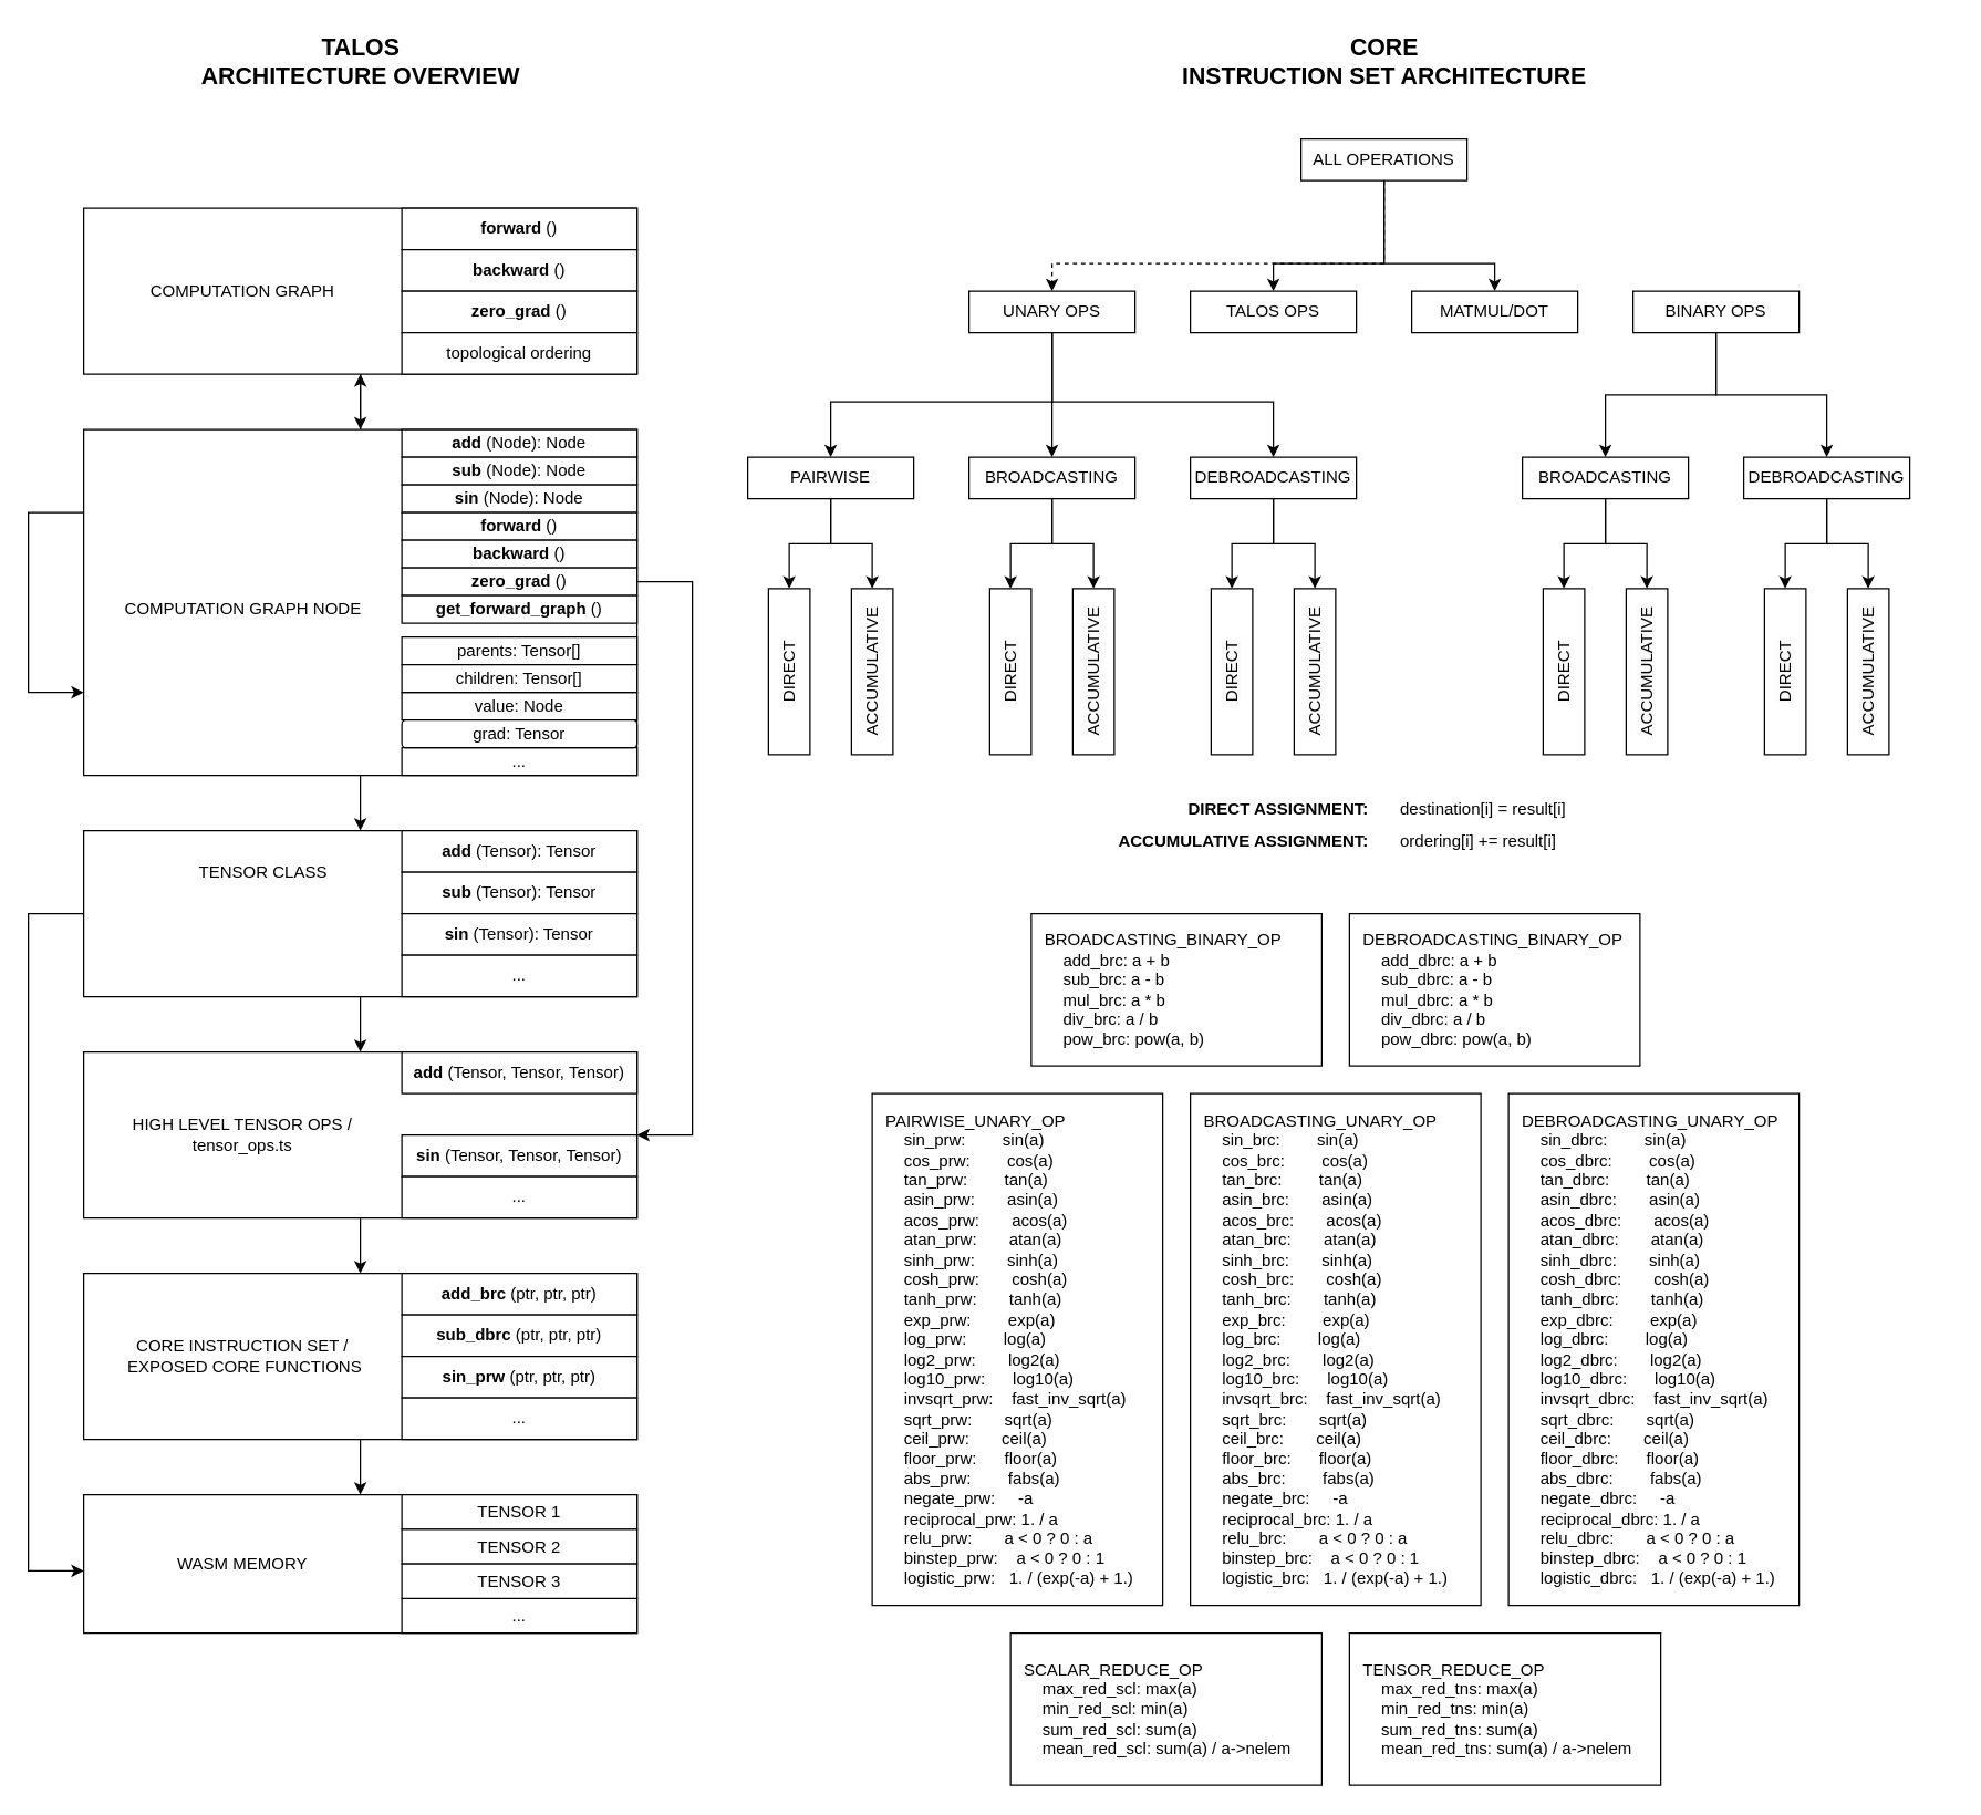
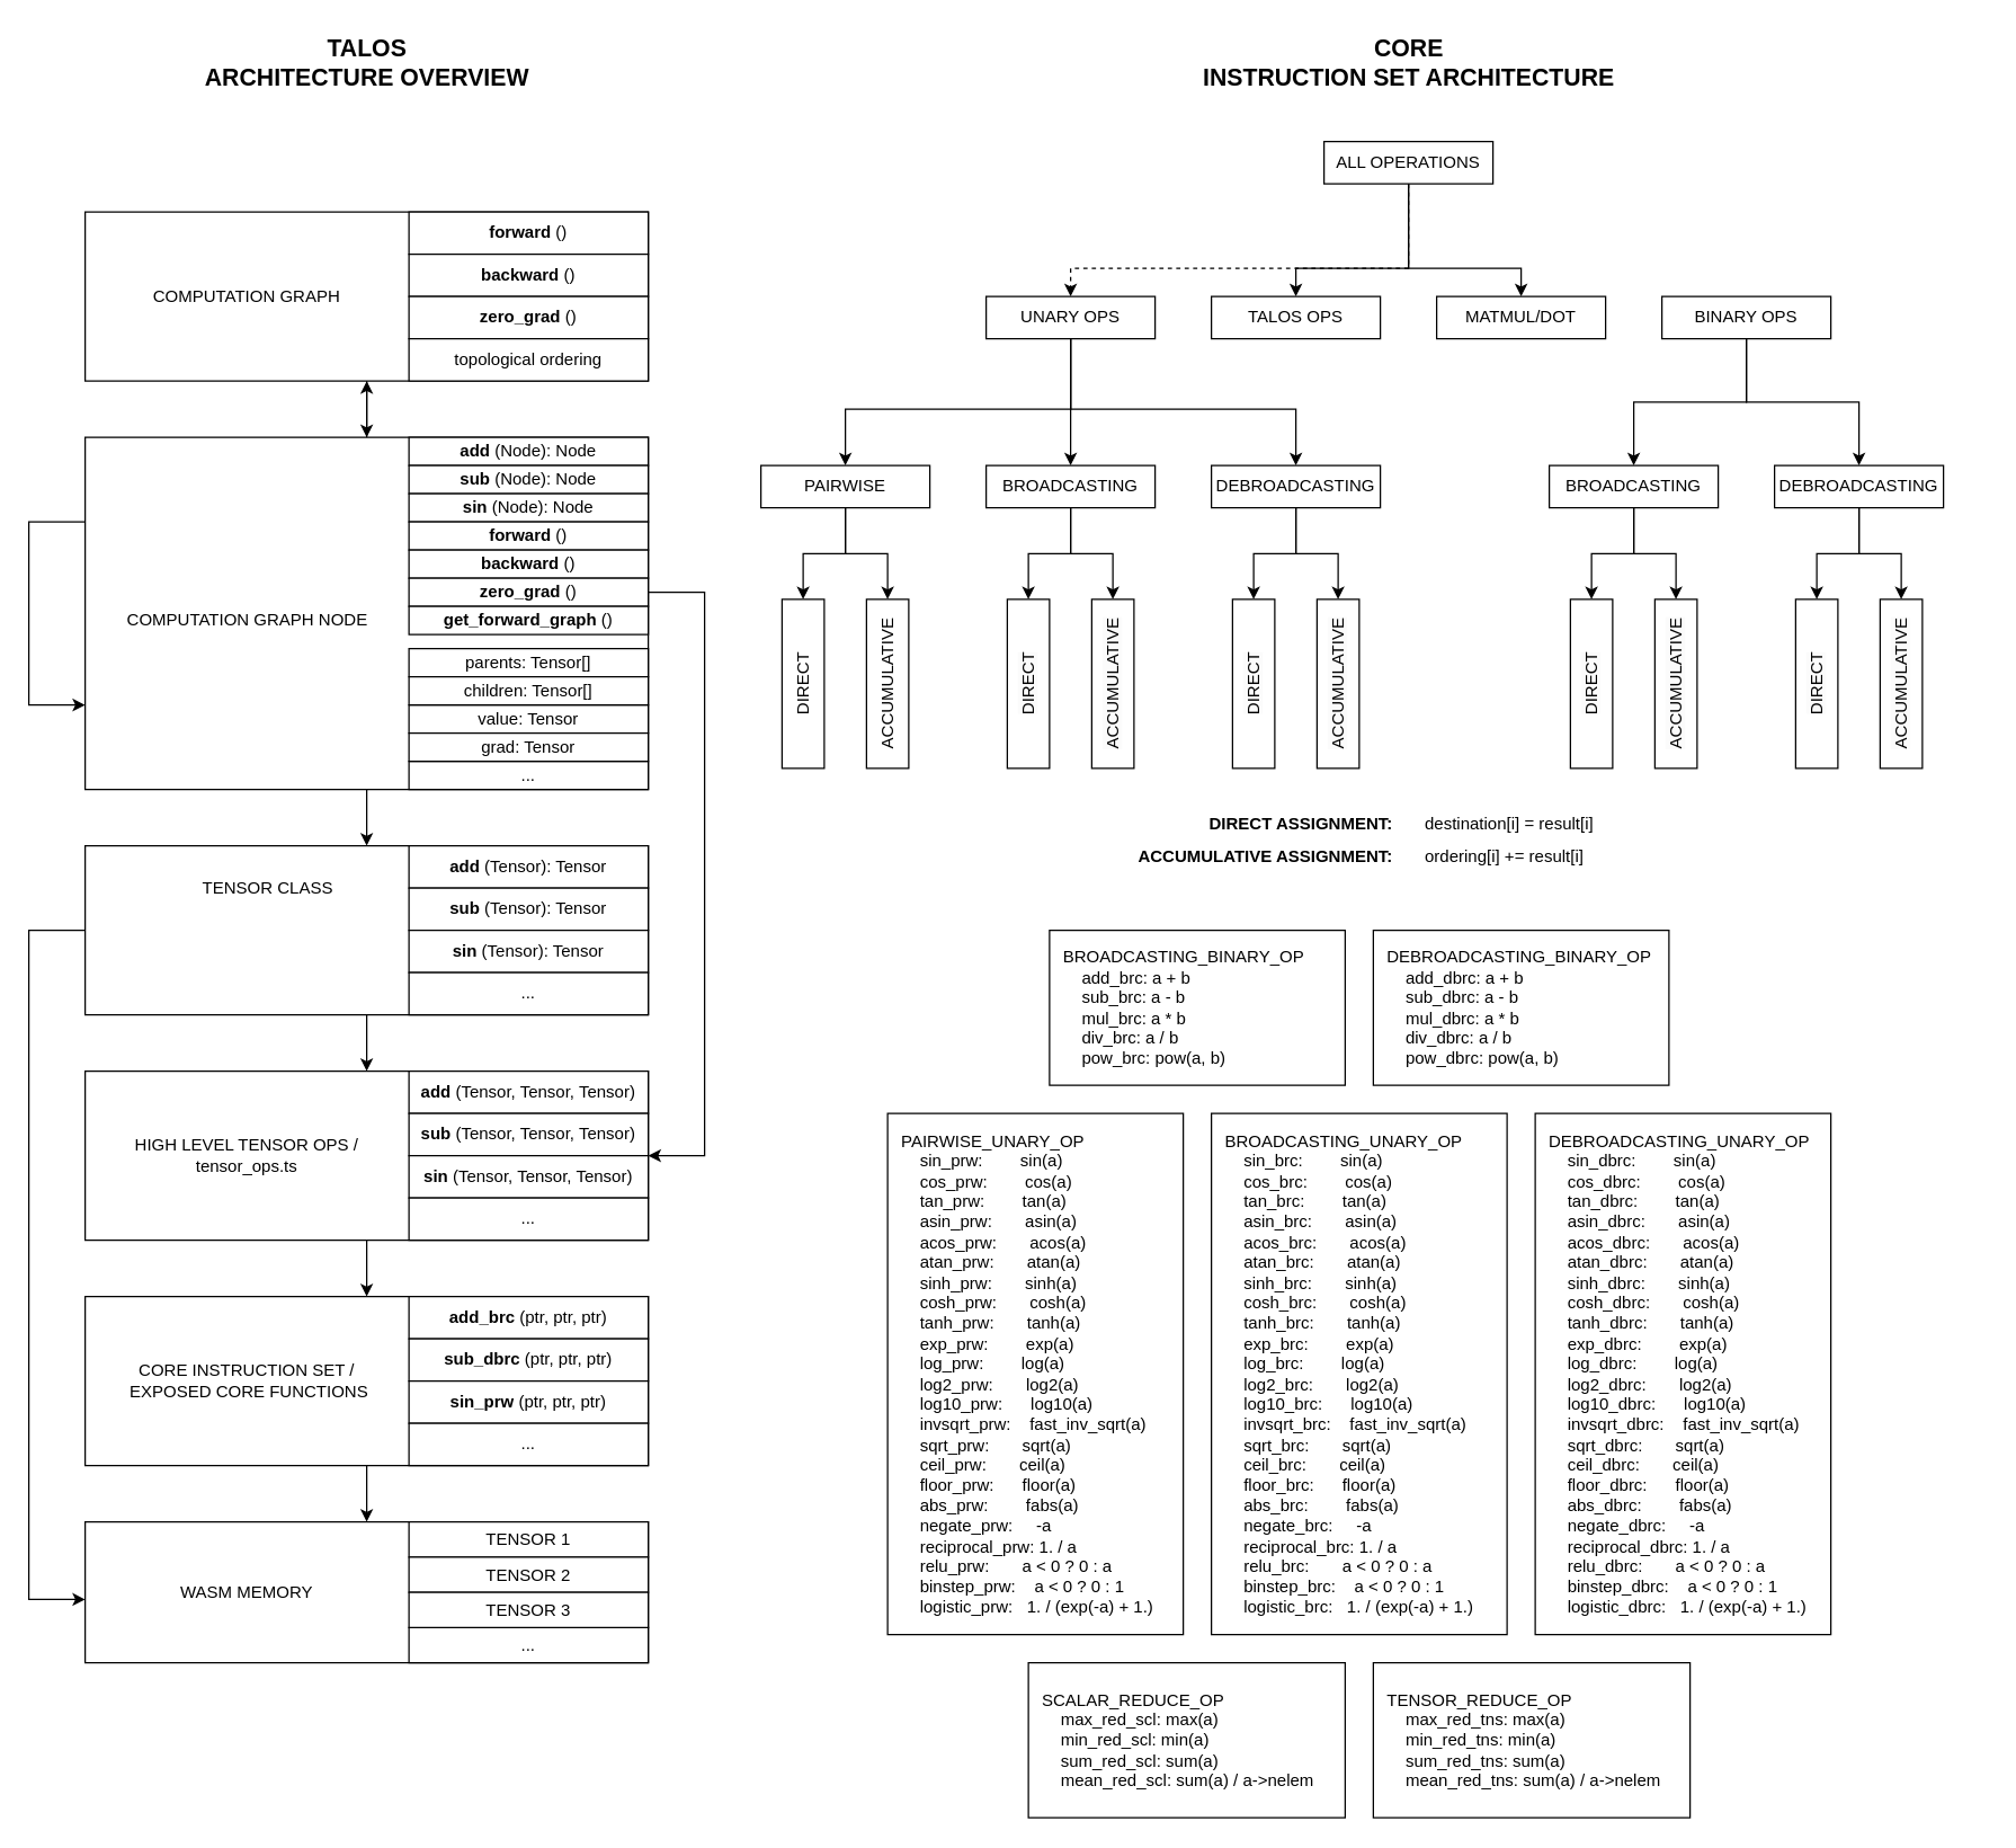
- <mxCell id="51" value="value: Node" style="rounded=0;whiteSpace=wrap;html=1;" parent="1" vertex="1"><mxGeometry x="290" y="500" width="170" height="20" as="geometry" /></mxCell>
+ <mxCell id="51" value="value: Tensor" style="rounded=0;whiteSpace=wrap;html=1;" parent="1" vertex="1"><mxGeometry x="290" y="500" width="170" height="20" as="geometry" /></mxCell>
- <mxCell id="52" value="grad: Tensor" style="whiteSpace=wrap;html=1;rounded=1;" parent="1" vertex="1"><mxGeometry x="290" y="520" width="170" height="20" as="geometry" /></mxCell>
+ <mxCell id="52" value="grad: Tensor" style="rounded=0;whiteSpace=wrap;html=1;" parent="1" vertex="1"><mxGeometry x="290" y="520" width="170" height="20" as="geometry" /></mxCell>
+ <mxCell id="25" value="&lt;b&gt;sub&lt;/b&gt; (Tensor, Tensor, Tensor)" style="rounded=0;whiteSpace=wrap;html=1;" parent="1" vertex="1"><mxGeometry x="290" y="790" width="170" height="30" as="geometry" /></mxCell>
